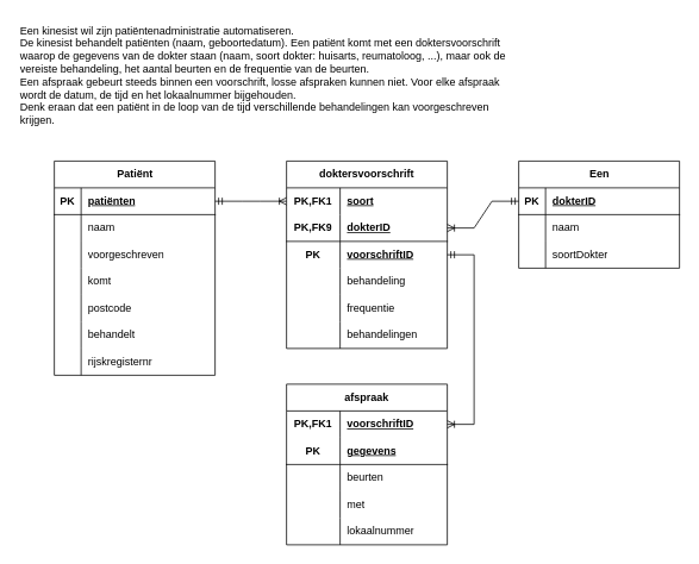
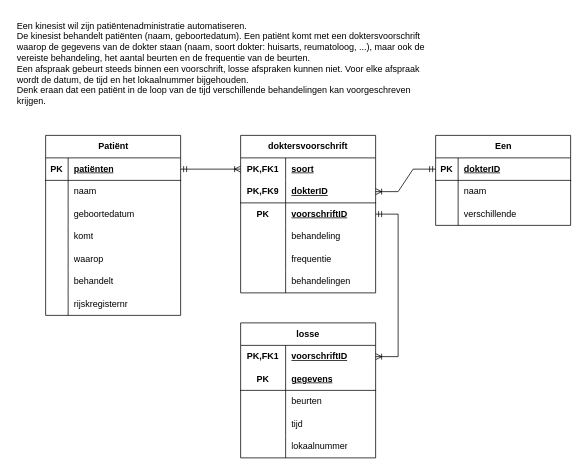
- <mxCell id="12" value="voorgeschreven" style="shape=partialRectangle;connectable=0;fillColor=none;top=0;left=0;bottom=0;right=0;align=left;spacingLeft=6;overflow=hidden;whiteSpace=wrap;html=1;" vertex="1" parent="10"><mxGeometry x="30" width="150" height="30" as="geometry"><mxRectangle width="150" height="30" as="alternateBounds" /></mxGeometry></mxCell>
+ <mxCell id="12" value="geboortedatum" style="shape=partialRectangle;connectable=0;fillColor=none;top=0;left=0;bottom=0;right=0;align=left;spacingLeft=6;overflow=hidden;whiteSpace=wrap;html=1;" vertex="1" parent="10"><mxGeometry x="30" width="150" height="30" as="geometry"><mxRectangle width="150" height="30" as="alternateBounds" /></mxGeometry></mxCell>
- <mxCell id="34" value="soortDokter" style="shape=partialRectangle;connectable=0;fillColor=none;top=0;left=0;bottom=0;right=0;align=left;spacingLeft=6;overflow=hidden;whiteSpace=wrap;html=1;" vertex="1" parent="32"><mxGeometry x="30" width="150" height="30" as="geometry"><mxRectangle width="150" height="30" as="alternateBounds" /></mxGeometry></mxCell>
+ <mxCell id="34" value="verschillende" style="shape=partialRectangle;connectable=0;fillColor=none;top=0;left=0;bottom=0;right=0;align=left;spacingLeft=6;overflow=hidden;whiteSpace=wrap;html=1;" vertex="1" parent="32"><mxGeometry x="30" width="150" height="30" as="geometry"><mxRectangle width="150" height="30" as="alternateBounds" /></mxGeometry></mxCell>
- <mxCell id="18" value="postcode" style="shape=partialRectangle;connectable=0;fillColor=none;top=0;left=0;bottom=0;right=0;align=left;spacingLeft=6;overflow=hidden;whiteSpace=wrap;html=1;" vertex="1" parent="16"><mxGeometry x="30" width="150" height="30" as="geometry"><mxRectangle width="150" height="30" as="alternateBounds" /></mxGeometry></mxCell>
+ <mxCell id="18" value="waarop" style="shape=partialRectangle;connectable=0;fillColor=none;top=0;left=0;bottom=0;right=0;align=left;spacingLeft=6;overflow=hidden;whiteSpace=wrap;html=1;" vertex="1" parent="16"><mxGeometry x="30" width="150" height="30" as="geometry"><mxRectangle width="150" height="30" as="alternateBounds" /></mxGeometry></mxCell>
- <mxCell id="54" value="afspraak" style="shape=table;startSize=30;container=1;collapsible=1;childLayout=tableLayout;fixedRows=1;rowLines=0;fontStyle=1;align=center;resizeLast=1;html=1;whiteSpace=wrap;" vertex="1" parent="1"><mxGeometry x="320" y="430" width="180" height="180" as="geometry" /></mxCell>
+ <mxCell id="54" value="losse" style="shape=table;startSize=30;container=1;collapsible=1;childLayout=tableLayout;fixedRows=1;rowLines=0;fontStyle=1;align=center;resizeLast=1;html=1;whiteSpace=wrap;" vertex="1" parent="1"><mxGeometry x="320" y="430" width="180" height="180" as="geometry" /></mxCell>
- <mxCell id="66" value="met" style="shape=partialRectangle;connectable=0;fillColor=none;top=0;left=0;bottom=0;right=0;align=left;spacingLeft=6;overflow=hidden;html=1;whiteSpace=wrap;" vertex="1" parent="64"><mxGeometry x="60" width="120" height="30" as="geometry"><mxRectangle width="120" height="30" as="alternateBounds" /></mxGeometry></mxCell>
+ <mxCell id="66" value="tijd" style="shape=partialRectangle;connectable=0;fillColor=none;top=0;left=0;bottom=0;right=0;align=left;spacingLeft=6;overflow=hidden;html=1;whiteSpace=wrap;" vertex="1" parent="64"><mxGeometry x="60" width="120" height="30" as="geometry"><mxRectangle width="120" height="30" as="alternateBounds" /></mxGeometry></mxCell>
